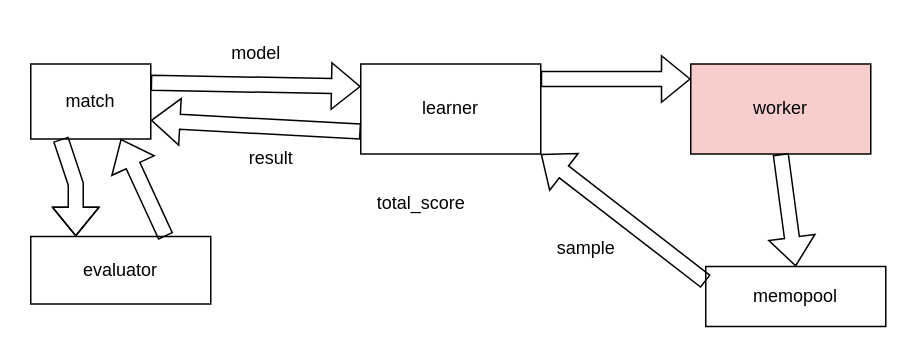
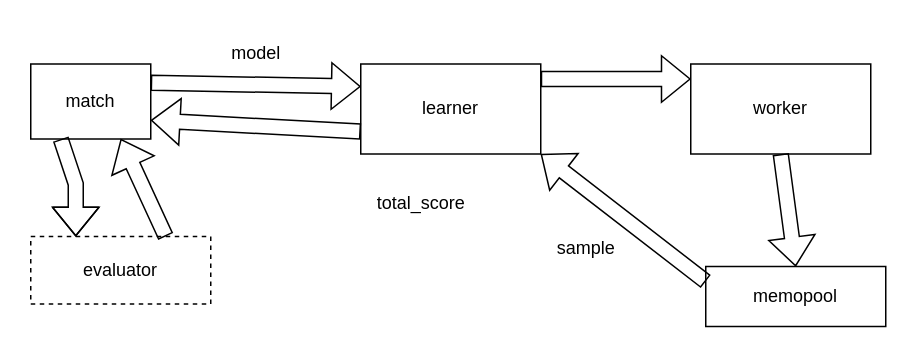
- <mxCell id="4" value="worker" style="rounded=0;whiteSpace=wrap;html=1;fillColor=#f8cecc;" vertex="1" parent="1"><mxGeometry x="460" y="42" width="120" height="60" as="geometry" /></mxCell>
+ <mxCell id="4" value="worker" style="rounded=0;whiteSpace=wrap;html=1;" vertex="1" parent="1"><mxGeometry x="460" y="42" width="120" height="60" as="geometry" /></mxCell>
- <mxCell id="9" value="result" style="text;html=1;align=center;verticalAlign=middle;resizable=0;points=[];autosize=1;strokeColor=none;fillColor=none;" vertex="1" parent="1"><mxGeometry x="155" y="90" width="50" height="30" as="geometry" /></mxCell>
- <mxCell id="14" value="evaluator" style="rounded=0;whiteSpace=wrap;html=1;" vertex="1" parent="1"><mxGeometry x="20" y="157" width="120" height="45" as="geometry" /></mxCell>
+ <mxCell id="14" value="evaluator" style="rounded=0;whiteSpace=wrap;html=1;dashed=1;" vertex="1" parent="1"><mxGeometry x="20" y="157" width="120" height="45" as="geometry" /></mxCell>
